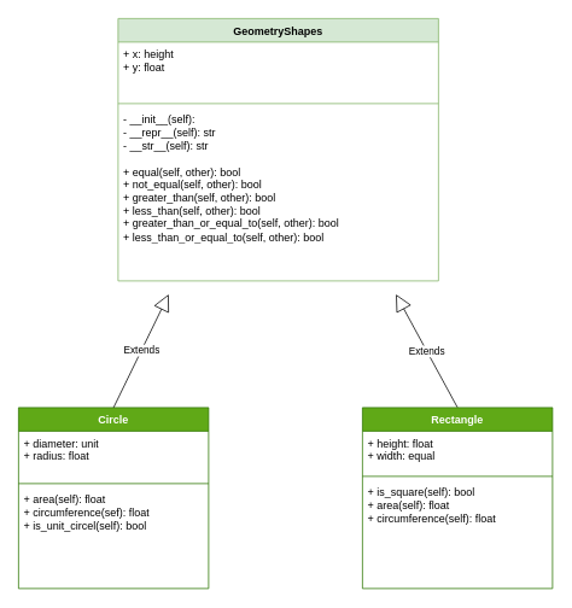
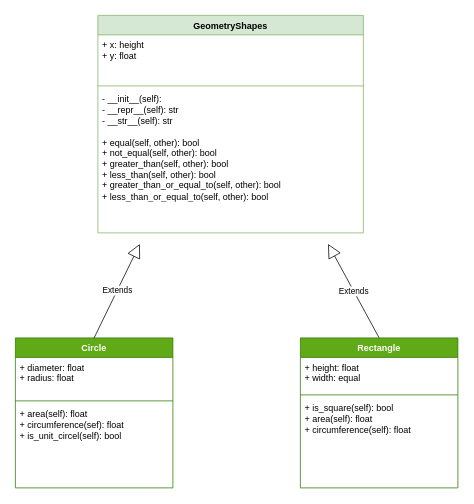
- <mxCell id="7" value="+ diameter: unit&lt;br&gt;+ radius: float" style="text;strokeColor=none;fillColor=none;align=left;verticalAlign=top;spacingLeft=4;spacingRight=4;overflow=hidden;rotatable=0;points=[[0,0.5],[1,0.5]];portConstraint=eastwest;whiteSpace=wrap;html=1;" parent="6" vertex="1"><mxGeometry y="26" width="210" height="54" as="geometry" /></mxCell>
+ <mxCell id="7" value="+ diameter: float&lt;br&gt;+ radius: float" style="text;strokeColor=none;fillColor=none;align=left;verticalAlign=top;spacingLeft=4;spacingRight=4;overflow=hidden;rotatable=0;points=[[0,0.5],[1,0.5]];portConstraint=eastwest;whiteSpace=wrap;html=1;" parent="6" vertex="1"><mxGeometry y="26" width="210" height="54" as="geometry" /></mxCell>
